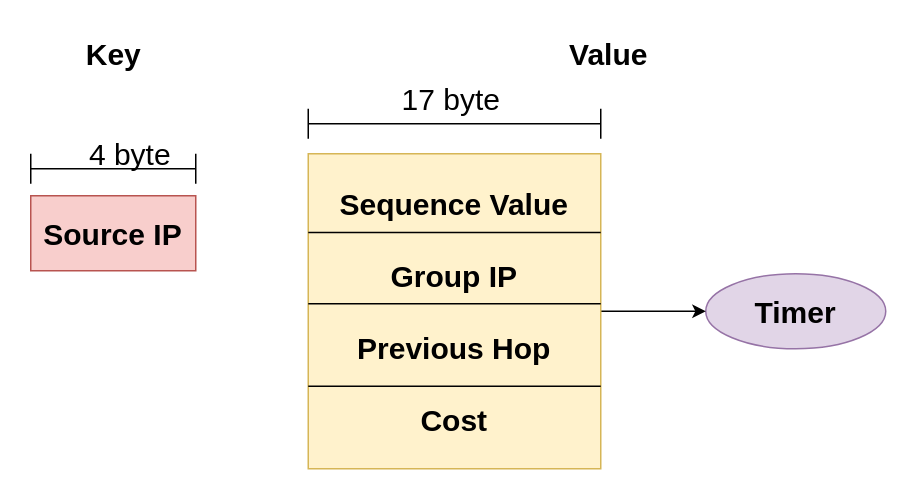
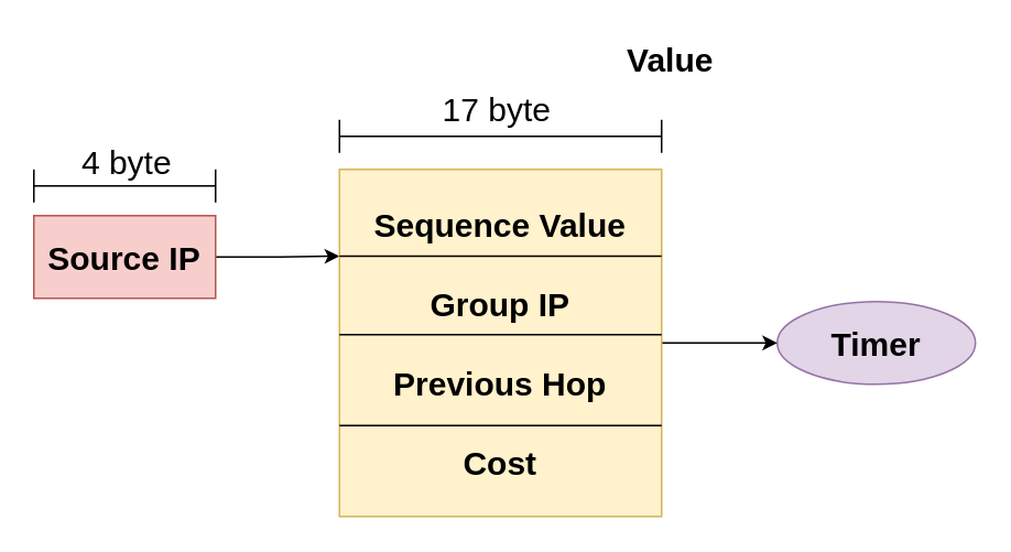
- <mxCell id="11" value="Key" style="text;html=1;align=center;verticalAlign=middle;resizable=0;points=[];autosize=1;strokeColor=none;fontSize=20;fontStyle=1" parent="1" vertex="1"><mxGeometry x="50" y="20" width="50" height="30" as="geometry" /></mxCell>
- <mxCell id="8" value="4 byte" style="text;html=1;align=center;verticalAlign=middle;resizable=0;points=[];autosize=1;strokeColor=none;fontSize=20;" parent="1" vertex="1"><mxGeometry x="51" y="87" width="70" height="30" as="geometry" /></mxCell>
+ <mxCell id="8" value="4 byte" style="text;html=1;align=center;verticalAlign=middle;resizable=0;points=[];autosize=1;strokeColor=none;fontSize=20;" parent="1" vertex="1"><mxGeometry x="41" y="82" width="70" height="30" as="geometry" /></mxCell>
+ <mxCell id="2" style="edgeStyle=orthogonalEdgeStyle;rounded=0;orthogonalLoop=1;jettySize=auto;html=1;exitX=1;exitY=0.5;exitDx=0;exitDy=0;entryX=0;entryY=0.25;entryDx=0;entryDy=0;fontSize=20;" parent="1" source="3" target="10" edge="1"><mxGeometry relative="1" as="geometry" /></mxCell>
